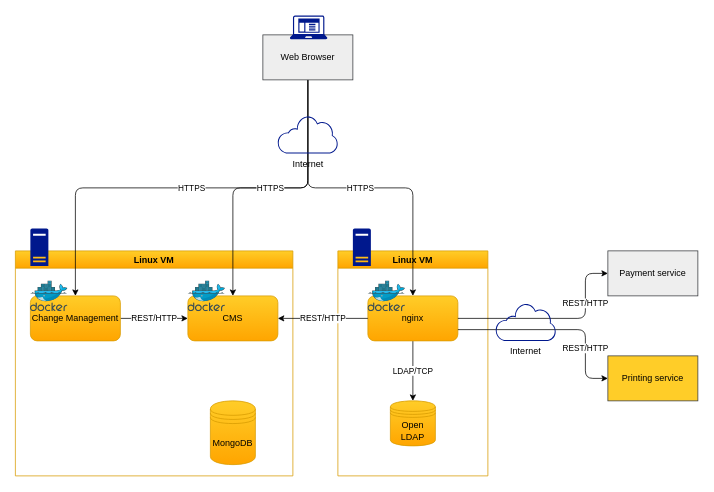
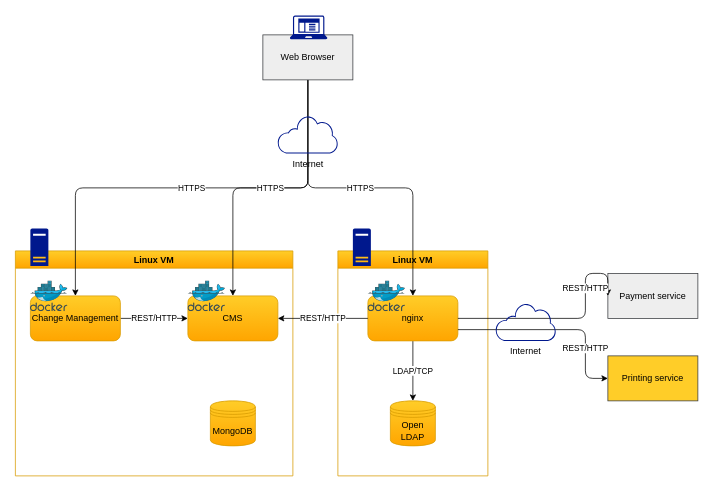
- <mxCell id="18" value="Payment service" style="rounded=0;whiteSpace=wrap;html=1;fillColor=#eeeeee;strokeColor=#36393d;" parent="1" vertex="1"><mxGeometry x="810" y="334" width="120" height="60" as="geometry" /></mxCell>
+ <mxCell id="18" value="Payment service" style="rounded=0;whiteSpace=wrap;html=1;fillColor=#eeeeee;strokeColor=#36393d;" parent="1" vertex="1"><mxGeometry x="810" y="364" width="120" height="60" as="geometry" /></mxCell>
- <mxCell id="3" value="MongoDB" style="shape=datastore;whiteSpace=wrap;html=1;gradientColor=#ffa500;fillColor=#ffcd28;strokeColor=#d79b00;" parent="2" vertex="1"><mxGeometry x="260" y="200" width="60" height="85" as="geometry" /></mxCell>
+ <mxCell id="3" value="MongoDB" style="shape=datastore;whiteSpace=wrap;html=1;gradientColor=#ffa500;fillColor=#ffcd28;strokeColor=#d79b00;" parent="2" vertex="1"><mxGeometry x="260" y="200" width="60" height="60" as="geometry" /></mxCell>
